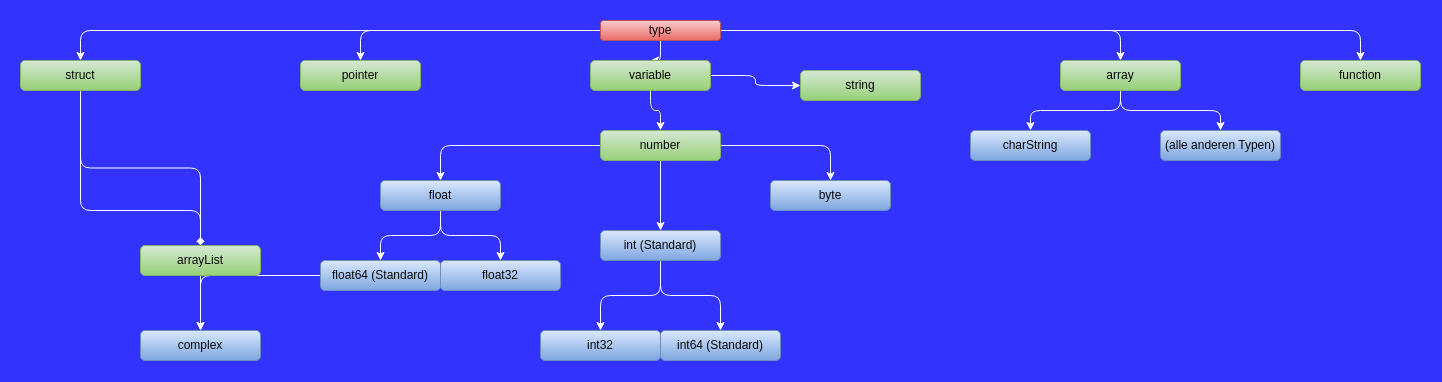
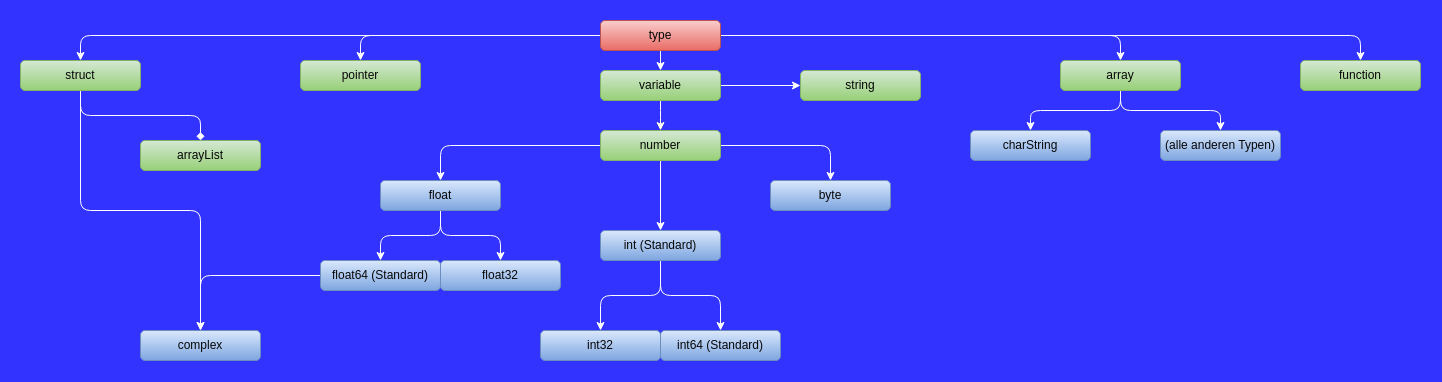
- <mxCell id="7" value="type" style="rounded=1;whiteSpace=wrap;html=1;fillColor=#f8cecc;strokeColor=#b85450;gradientColor=#ea6b66;fontColor=#080808;" parent="1" vertex="1"><mxGeometry x="600" y="20" width="120" height="20" as="geometry" /></mxCell>
+ <mxCell id="7" value="type" style="rounded=1;whiteSpace=wrap;html=1;fillColor=#f8cecc;strokeColor=#b85450;gradientColor=#ea6b66;fontColor=#080808;" parent="1" vertex="1"><mxGeometry x="600" y="20" width="120" height="30" as="geometry" /></mxCell>
- <mxCell id="35" value="variable" style="rounded=1;whiteSpace=wrap;html=1;fillColor=#d5e8d4;strokeColor=#82b366;gradientColor=#97d077;fontColor=#080808;" parent="1" vertex="1"><mxGeometry x="590" y="60" width="120" height="30" as="geometry" /></mxCell>
+ <mxCell id="35" value="variable" style="rounded=1;whiteSpace=wrap;html=1;fillColor=#d5e8d4;strokeColor=#82b366;gradientColor=#97d077;fontColor=#080808;" parent="1" vertex="1"><mxGeometry x="600" y="70" width="120" height="30" as="geometry" /></mxCell>
- <mxCell id="36" value="arrayList" style="rounded=1;whiteSpace=wrap;html=1;fillColor=#d5e8d4;strokeColor=#82b366;gradientColor=#97d077;fontColor=#080808;" parent="1" vertex="1"><mxGeometry x="140" y="245" width="120" height="30" as="geometry" /></mxCell>
+ <mxCell id="36" value="arrayList" style="rounded=1;whiteSpace=wrap;html=1;fillColor=#d5e8d4;strokeColor=#82b366;gradientColor=#97d077;fontColor=#080808;" parent="1" vertex="1"><mxGeometry x="140" y="140" width="120" height="30" as="geometry" /></mxCell>
